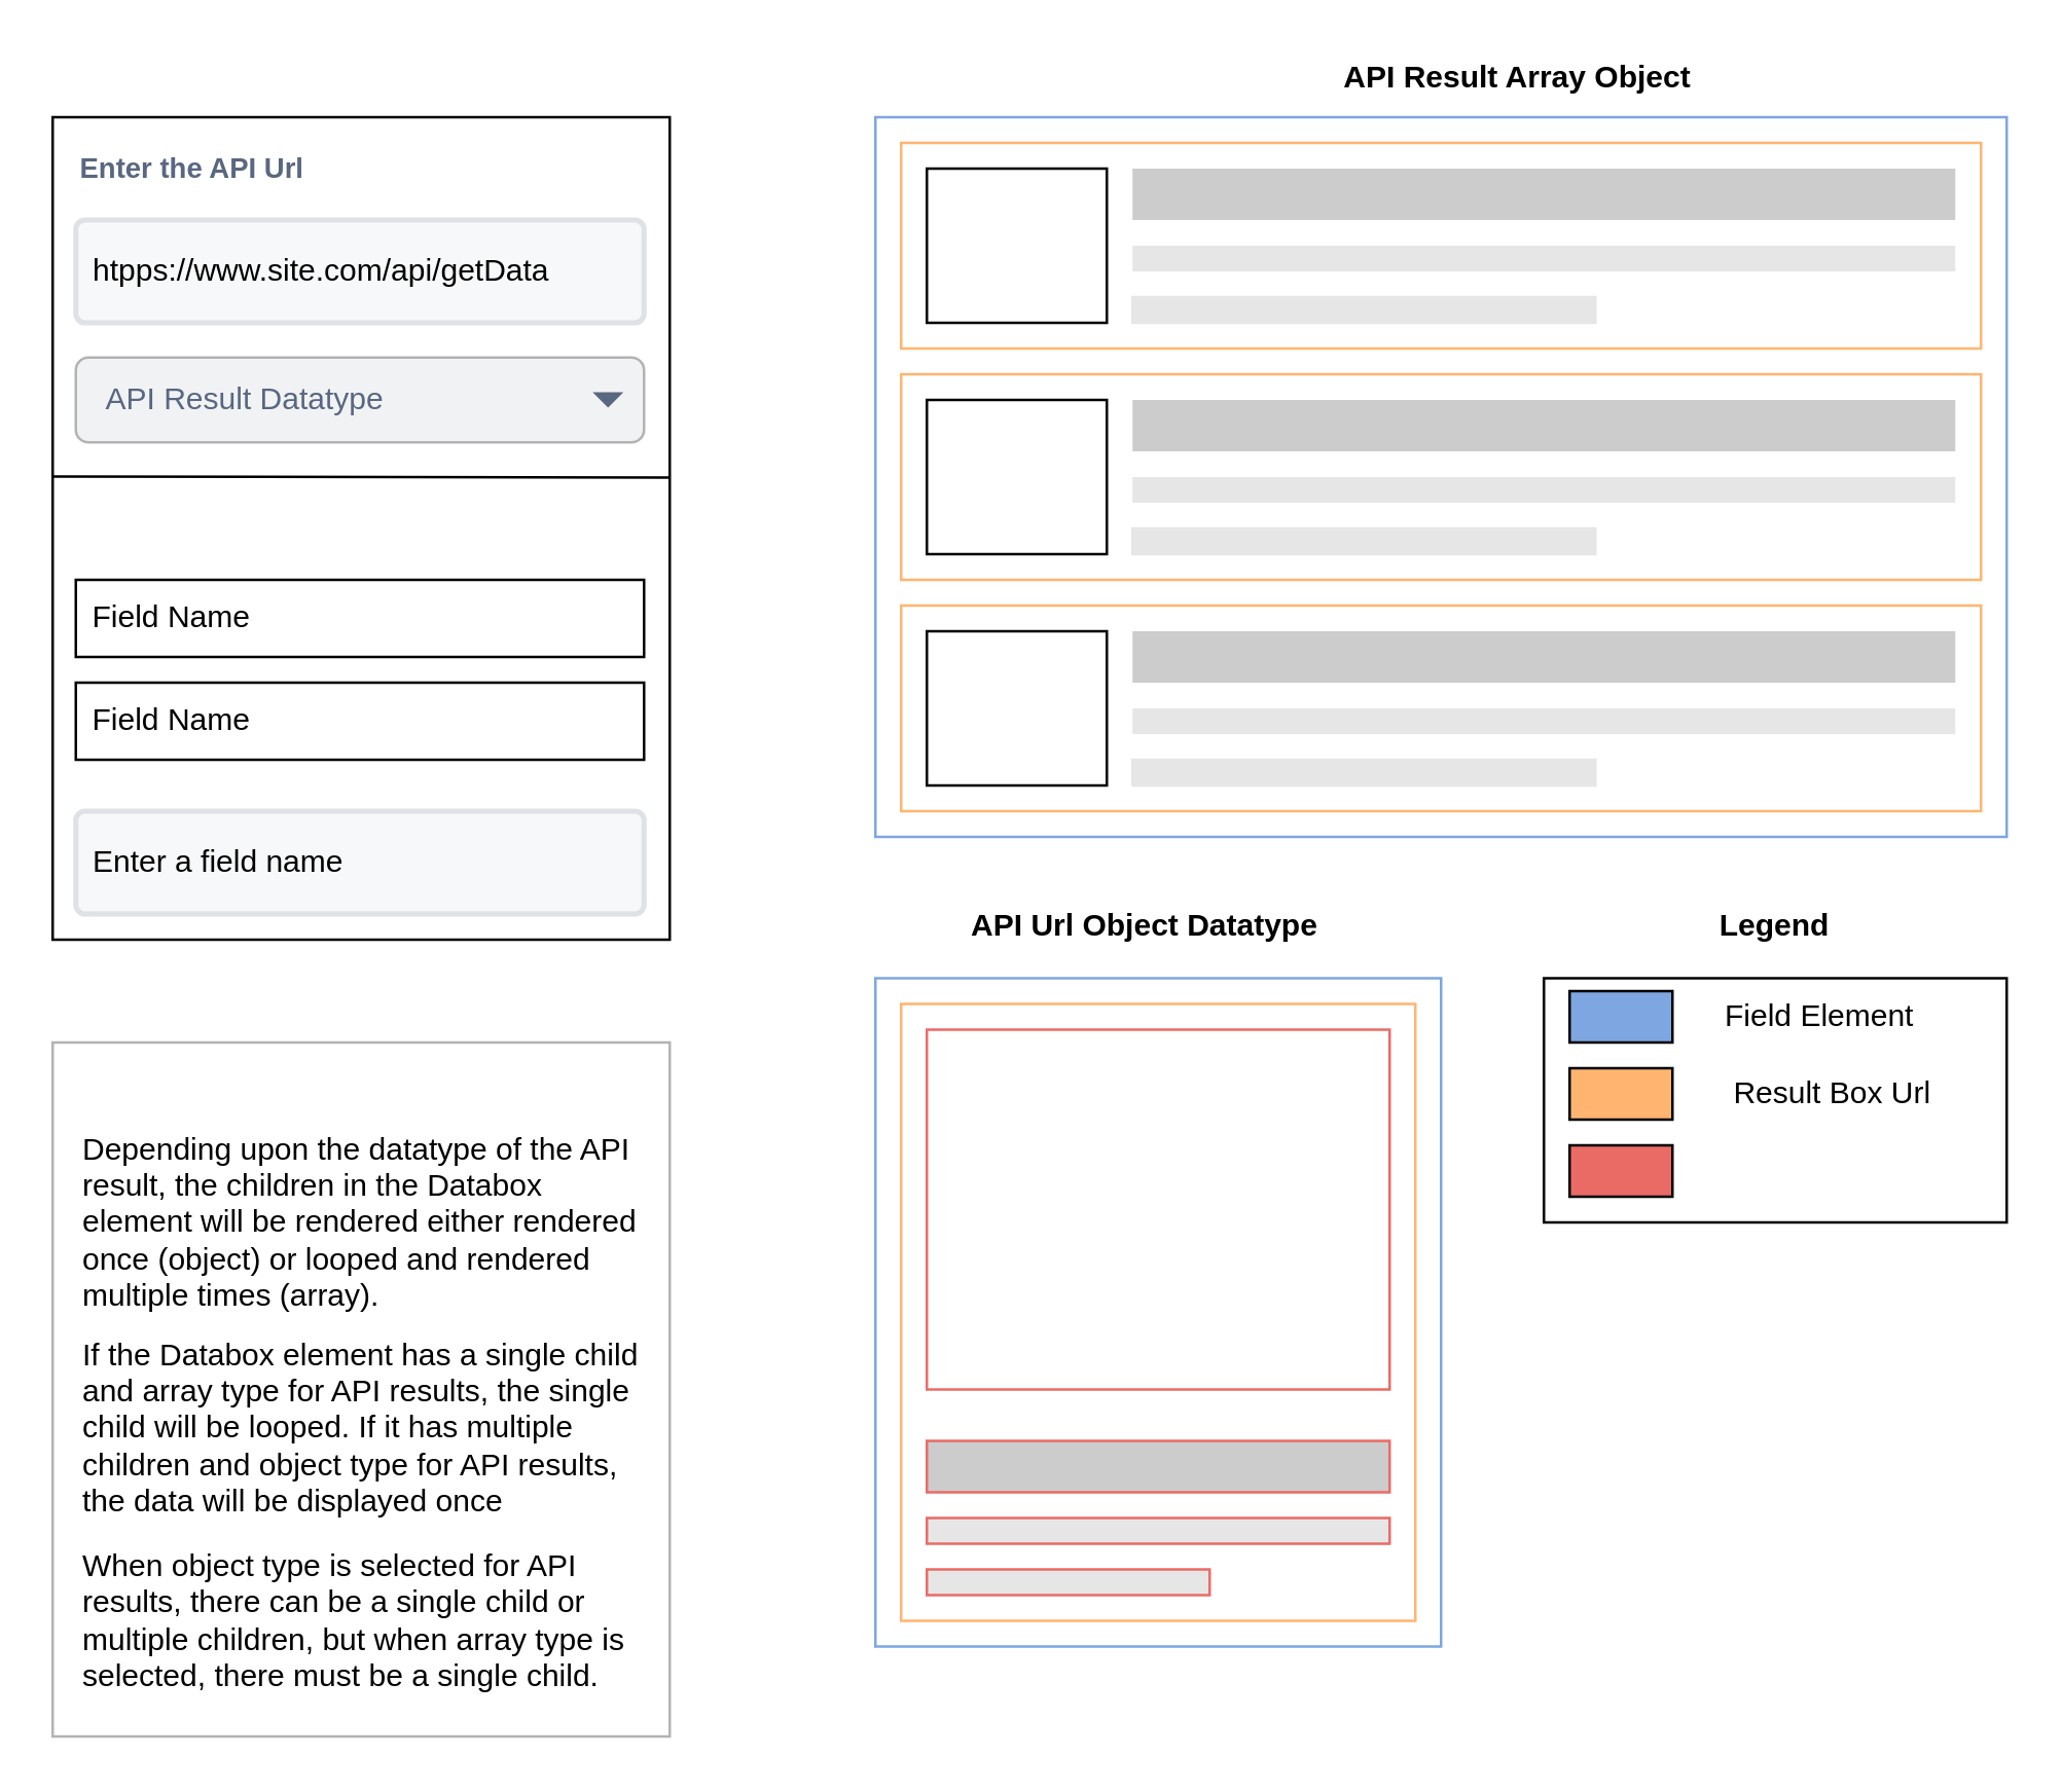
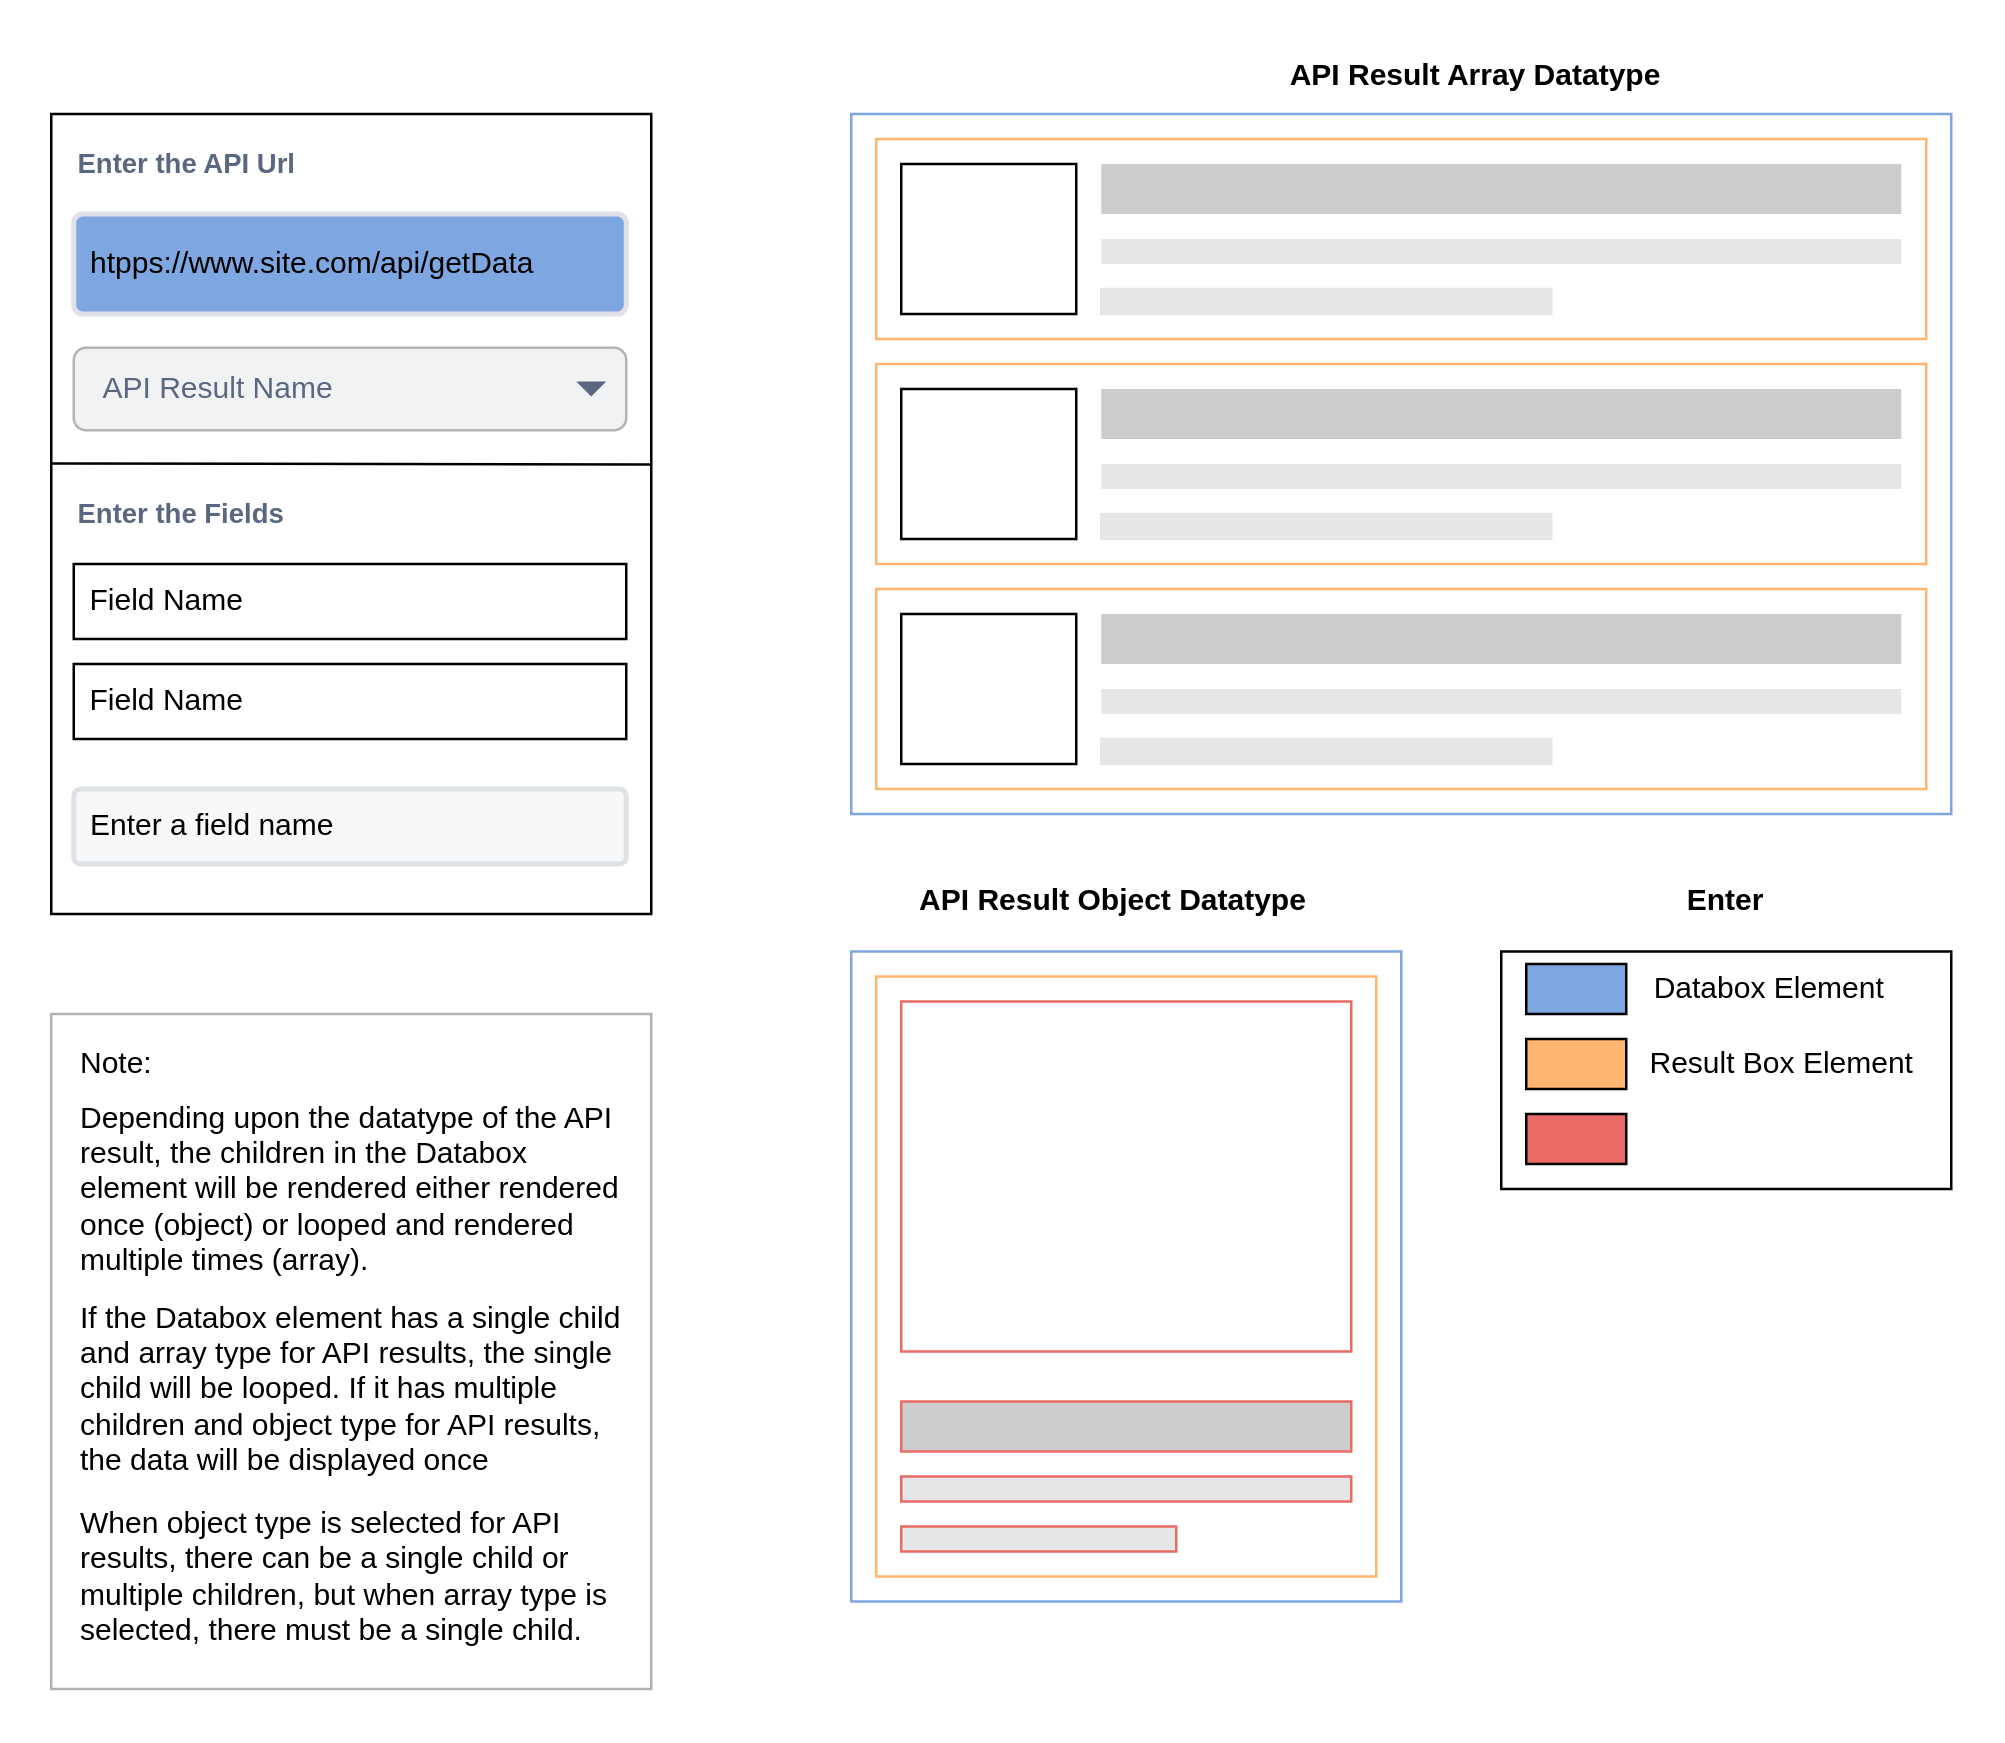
- <mxCell id="43" value="&lt;b&gt;API Result Array Object&lt;/b&gt;" style="text;html=1;strokeColor=none;fillColor=none;align=center;verticalAlign=middle;whiteSpace=wrap;rounded=0;" parent="1" vertex="1"><mxGeometry x="510" y="20" width="160" height="20" as="geometry" /></mxCell>
+ <mxCell id="43" value="&lt;b&gt;API Result Array Datatype&lt;/b&gt;" style="text;html=1;strokeColor=none;fillColor=none;align=center;verticalAlign=middle;whiteSpace=wrap;rounded=0;" parent="1" vertex="1"><mxGeometry x="510" y="20" width="160" height="20" as="geometry" /></mxCell>
- <mxCell id="11" value="htpps://www.site.com/api/getData" style="rounded=1;arcSize=9;fillColor=#F7F8F9;align=left;spacingLeft=5;strokeColor=#DEE1E6;html=1;strokeWidth=2;fontSize=12" parent="1" vertex="1"><mxGeometry x="29" y="85" width="221" height="40" as="geometry" /></mxCell>
+ <mxCell id="11" value="htpps://www.site.com/api/getData" style="rounded=1;arcSize=9;fillColor=#7ea6e0;align=left;spacingLeft=5;strokeColor=#DEE1E6;html=1;strokeWidth=2;fontSize=12;" parent="1" vertex="1"><mxGeometry x="29" y="85" width="221" height="40" as="geometry" /></mxCell>
- <mxCell id="31" value="API Result Datatype" style="rounded=1;fillColor=#F1F2F4;strokeColor=#B3B3B3;html=1;fontColor=#596780;align=left;fontSize=12;spacingLeft=10" parent="1" vertex="1"><mxGeometry x="29" y="138.5" width="221" height="33" as="geometry" /></mxCell>
+ <mxCell id="31" value="API Result Name" style="rounded=1;fillColor=#F1F2F4;strokeColor=#B3B3B3;html=1;fontColor=#596780;align=left;fontSize=12;spacingLeft=10" parent="1" vertex="1"><mxGeometry x="29" y="138.5" width="221" height="33" as="geometry" /></mxCell>
+ <mxCell id="12" value="Enter the Fields" style="fillColor=none;strokeColor=none;html=1;fontSize=11;fontStyle=0;align=left;fontColor=#596780;fontStyle=1;fontSize=11" parent="1" vertex="1"><mxGeometry x="29" y="195" width="221" height="20" as="geometry" /></mxCell>
- <mxCell id="13" value="Enter a field name" style="rounded=1;arcSize=9;fillColor=#F7F8F9;align=left;spacingLeft=5;strokeColor=#DEE1E6;html=1;strokeWidth=2;fontSize=12" parent="1" vertex="1"><mxGeometry x="29" y="315" width="221" height="40" as="geometry" /></mxCell>
+ <mxCell id="13" value="Enter a field name" style="rounded=1;arcSize=9;fillColor=#F7F8F9;align=left;spacingLeft=5;strokeColor=#DEE1E6;html=1;strokeWidth=2;fontSize=12" parent="1" vertex="1"><mxGeometry x="29" y="315" width="221" height="30" as="geometry" /></mxCell>
- <mxCell id="44" value="&lt;b&gt;API Url Object Datatype&lt;/b&gt;" style="text;html=1;strokeColor=none;fillColor=none;align=center;verticalAlign=middle;whiteSpace=wrap;rounded=0;" parent="1" vertex="1"><mxGeometry x="365" y="350" width="160" height="20" as="geometry" /></mxCell>
+ <mxCell id="44" value="&lt;b&gt;API Result Object Datatype&lt;/b&gt;" style="text;html=1;strokeColor=none;fillColor=none;align=center;verticalAlign=middle;whiteSpace=wrap;rounded=0;" parent="1" vertex="1"><mxGeometry x="365" y="350" width="160" height="20" as="geometry" /></mxCell>
- <mxCell id="45" value="&lt;b&gt;Legend&lt;/b&gt;" style="text;html=1;strokeColor=none;fillColor=none;align=center;verticalAlign=middle;whiteSpace=wrap;rounded=0;" parent="1" vertex="1"><mxGeometry x="610" y="350" width="160" height="20" as="geometry" /></mxCell>
+ <mxCell id="45" value="&lt;b&gt;Enter&lt;/b&gt;" style="text;html=1;strokeColor=none;fillColor=none;align=center;verticalAlign=middle;whiteSpace=wrap;rounded=0;" parent="1" vertex="1"><mxGeometry x="610" y="350" width="160" height="20" as="geometry" /></mxCell>
- <mxCell id="41" value="Field Element" style="text;html=1;strokeColor=none;fillColor=none;align=center;verticalAlign=middle;whiteSpace=wrap;rounded=0;" parent="1" vertex="1"><mxGeometry x="655" y="385" width="105" height="20" as="geometry" /></mxCell>
+ <mxCell id="41" value="Databox Element" style="text;html=1;strokeColor=none;fillColor=none;align=center;verticalAlign=middle;whiteSpace=wrap;rounded=0;" parent="1" vertex="1"><mxGeometry x="655" y="385" width="105" height="20" as="geometry" /></mxCell>
+ <mxCell id="46" value="Note:" style="text;html=1;strokeColor=none;fillColor=none;align=left;verticalAlign=middle;whiteSpace=wrap;rounded=0;" vertex="1" parent="1"><mxGeometry x="29.5" y="415" width="220" height="20" as="geometry" /></mxCell>
- <mxCell id="42" value="Result Box Url" style="text;html=1;strokeColor=none;fillColor=none;align=center;verticalAlign=middle;whiteSpace=wrap;rounded=0;" parent="1" vertex="1"><mxGeometry x="655" y="415" width="115" height="20" as="geometry" /></mxCell>
+ <mxCell id="42" value="Result Box Element" style="text;html=1;strokeColor=none;fillColor=none;align=center;verticalAlign=middle;whiteSpace=wrap;rounded=0;" parent="1" vertex="1"><mxGeometry x="655" y="415" width="115" height="20" as="geometry" /></mxCell>
